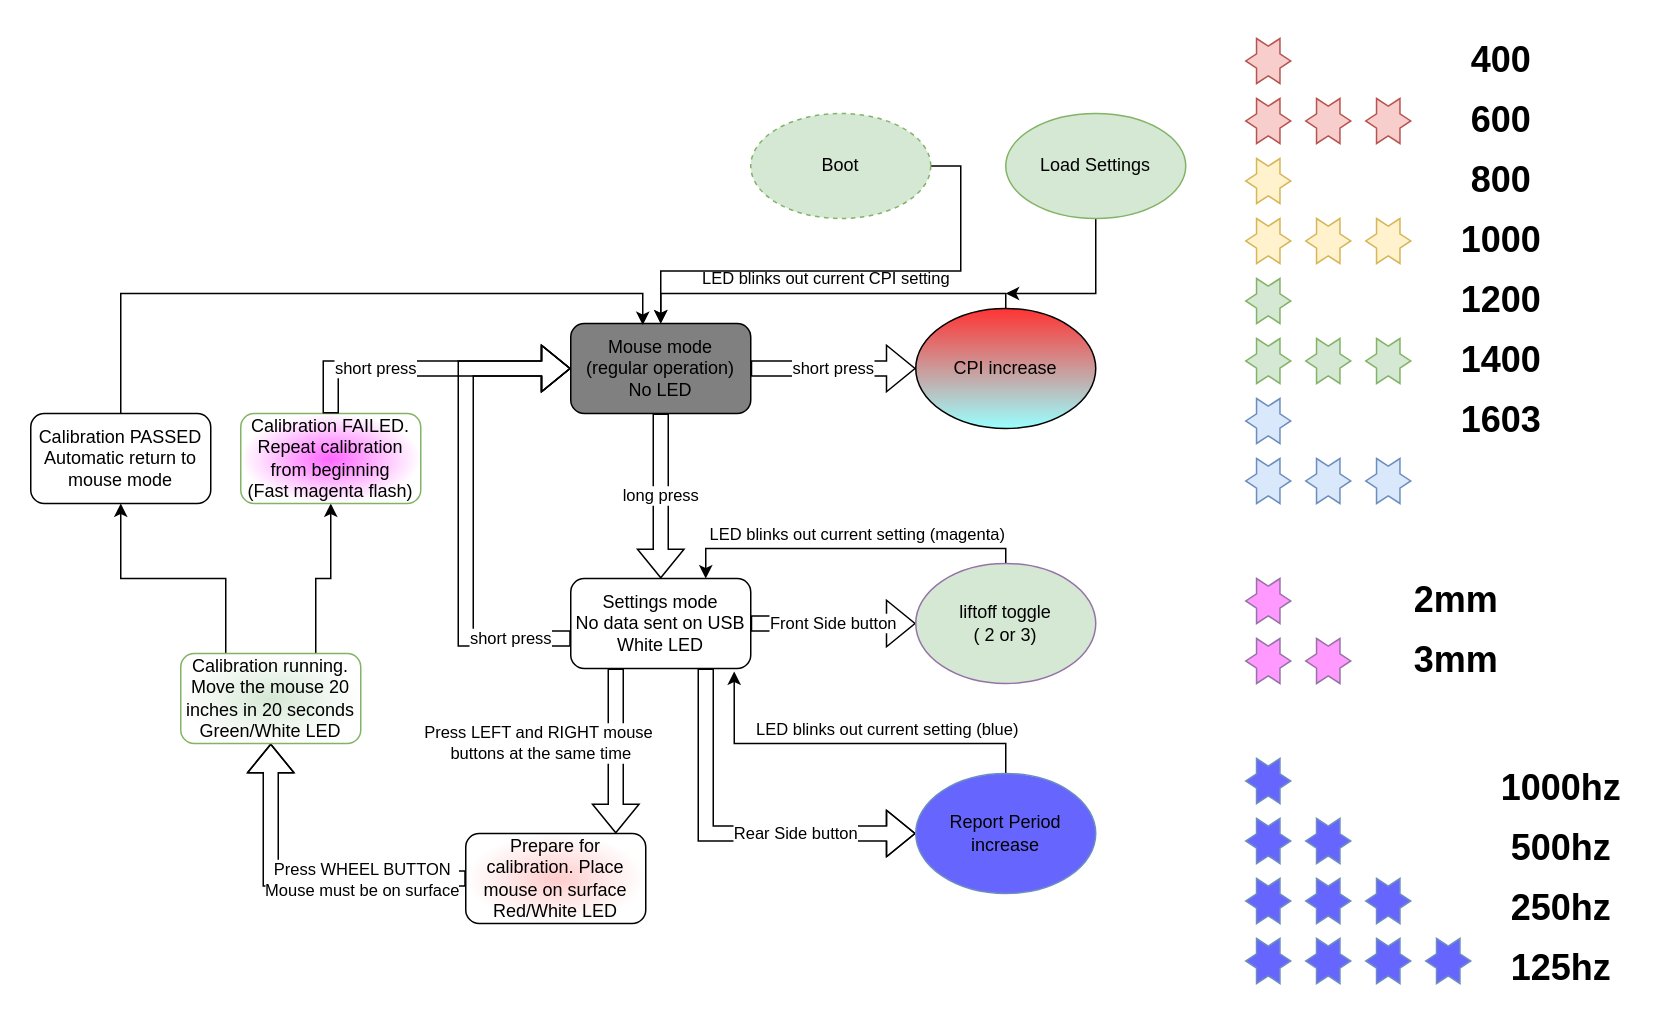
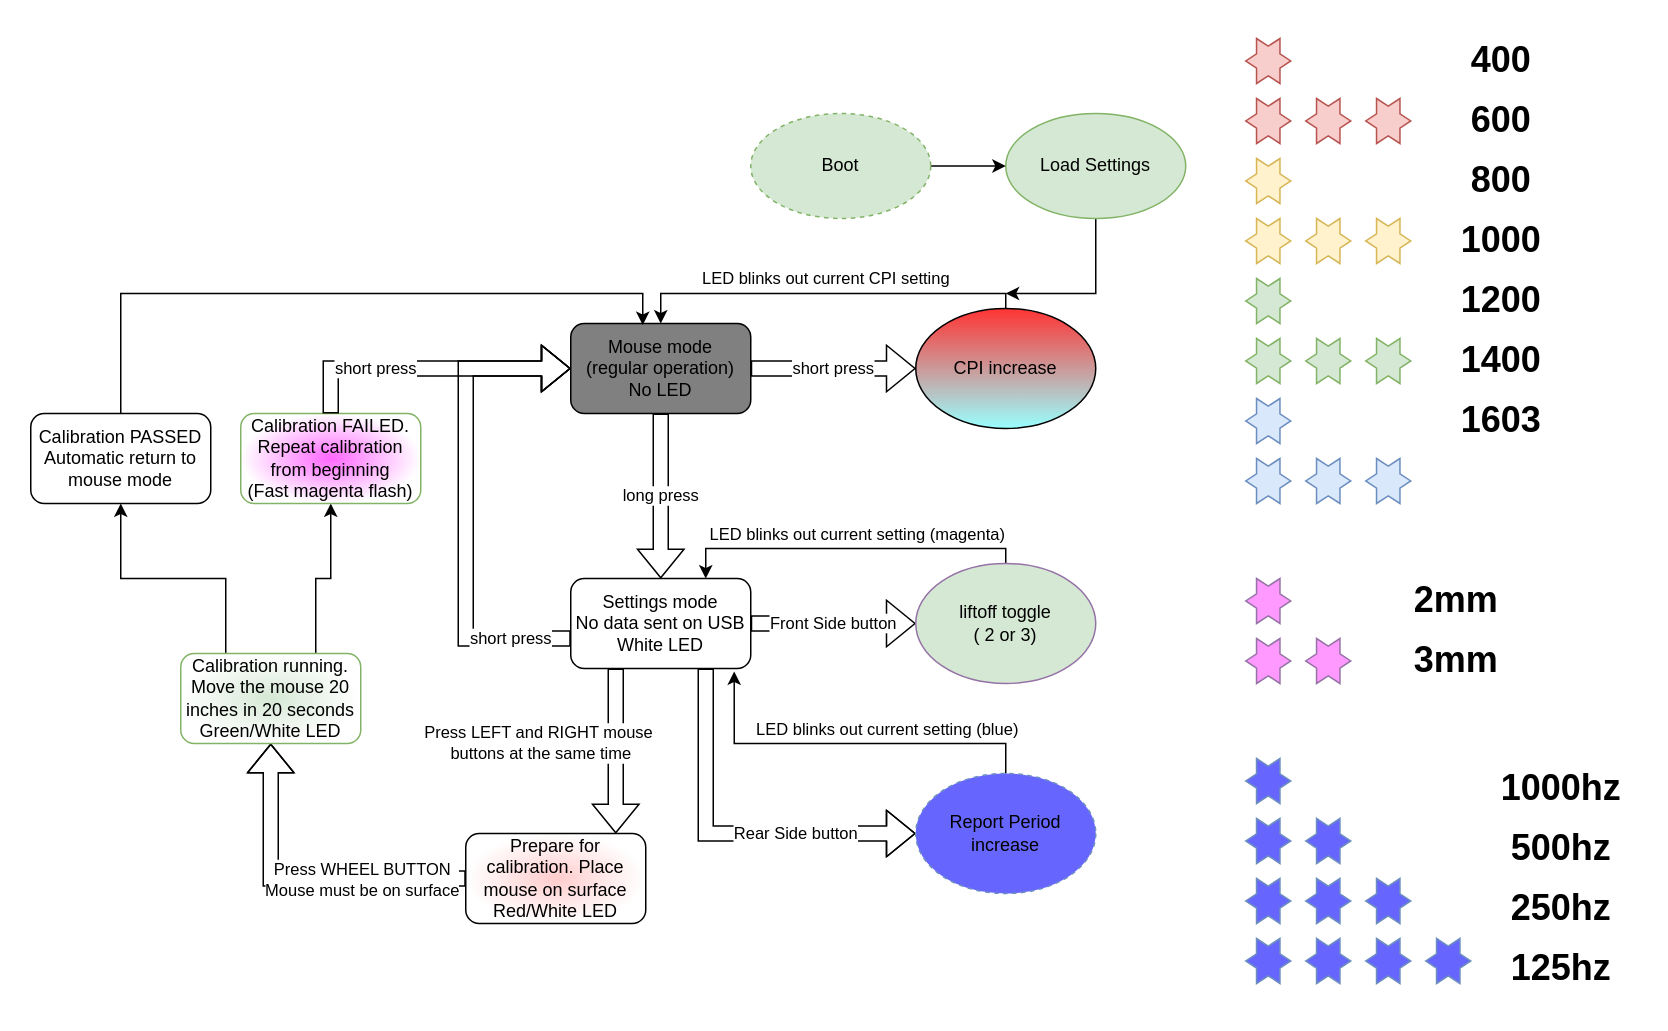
- <mxCell id="30" style="edgeStyle=orthogonalEdgeStyle;rounded=0;orthogonalLoop=1;jettySize=auto;html=1;exitX=1;exitY=0.5;exitDx=0;exitDy=0;" edge="1" parent="1" source="31" target="2"><mxGeometry relative="1" as="geometry" /></mxCell>
+ <mxCell id="30" style="edgeStyle=orthogonalEdgeStyle;rounded=0;orthogonalLoop=1;jettySize=auto;html=1;exitX=1;exitY=0.5;exitDx=0;exitDy=0;entryX=0;entryY=0.5;entryDx=0;entryDy=0;" edge="1" parent="1" source="31" target="29"><mxGeometry relative="1" as="geometry" /></mxCell>
- <mxCell id="16" value="Report Period increase" style="ellipse;whiteSpace=wrap;html=1;fillColor=#6666FF;strokeColor=#6c8ebf;" vertex="1" parent="1"><mxGeometry x="610" y="515" width="120" height="80" as="geometry" /></mxCell>
+ <mxCell id="16" value="Report Period increase" style="ellipse;whiteSpace=wrap;html=1;fillColor=#6666FF;strokeColor=#6c8ebf;dashed=1;" vertex="1" parent="1"><mxGeometry x="610" y="515" width="120" height="80" as="geometry" /></mxCell>
